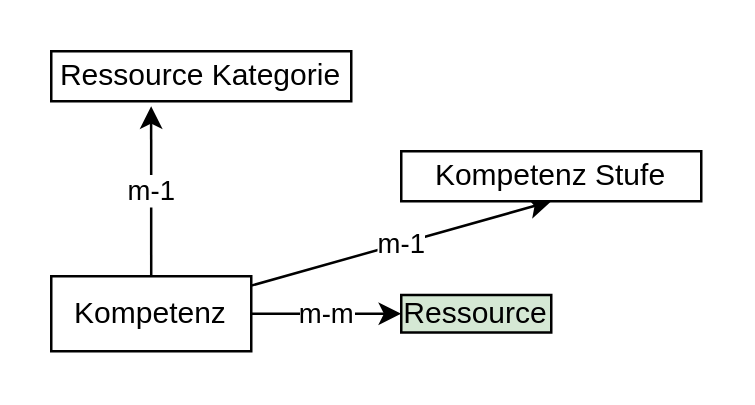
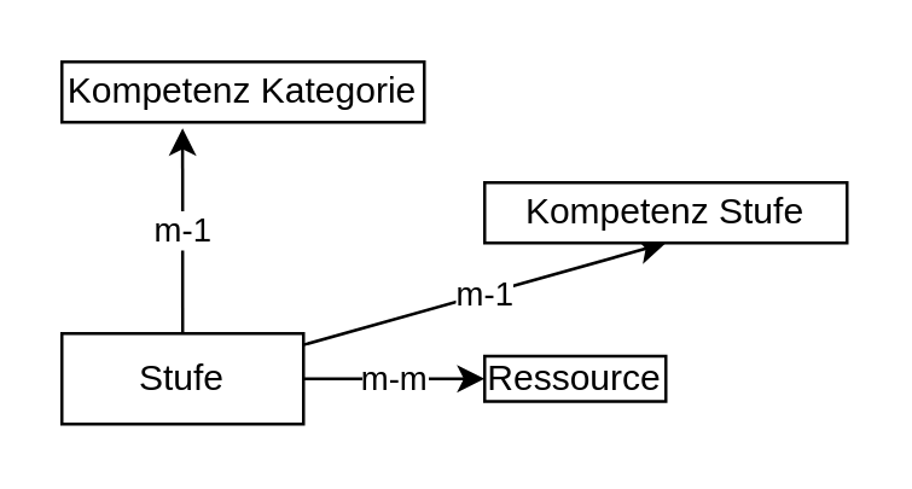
- <mxCell id="6" value="Ressource Kategorie" style="rounded=0;whiteSpace=wrap;html=1;" vertex="1" parent="1"><mxGeometry x="20" y="20" width="120" height="20" as="geometry" /></mxCell>
+ <mxCell id="6" value="Kompetenz Kategorie" style="rounded=0;whiteSpace=wrap;html=1;" vertex="1" parent="1"><mxGeometry x="20" y="20" width="120" height="20" as="geometry" /></mxCell>
- <mxCell id="5" value="Kompetenz" style="rounded=0;whiteSpace=wrap;html=1;" vertex="1" parent="1"><mxGeometry x="20" y="110" width="80" height="30" as="geometry" /></mxCell>
+ <mxCell id="5" value="Stufe" style="rounded=0;whiteSpace=wrap;html=1;" vertex="1" parent="1"><mxGeometry x="20" y="110" width="80" height="30" as="geometry" /></mxCell>
- <mxCell id="8" value="Ressource" style="rounded=0;whiteSpace=wrap;html=1;fillColor=#d5e8d4;" vertex="1" parent="1"><mxGeometry x="160" y="117.5" width="60" height="15" as="geometry" /></mxCell>
+ <mxCell id="8" value="Ressource" style="rounded=0;whiteSpace=wrap;html=1;" vertex="1" parent="1"><mxGeometry x="160" y="117.5" width="60" height="15" as="geometry" /></mxCell>
